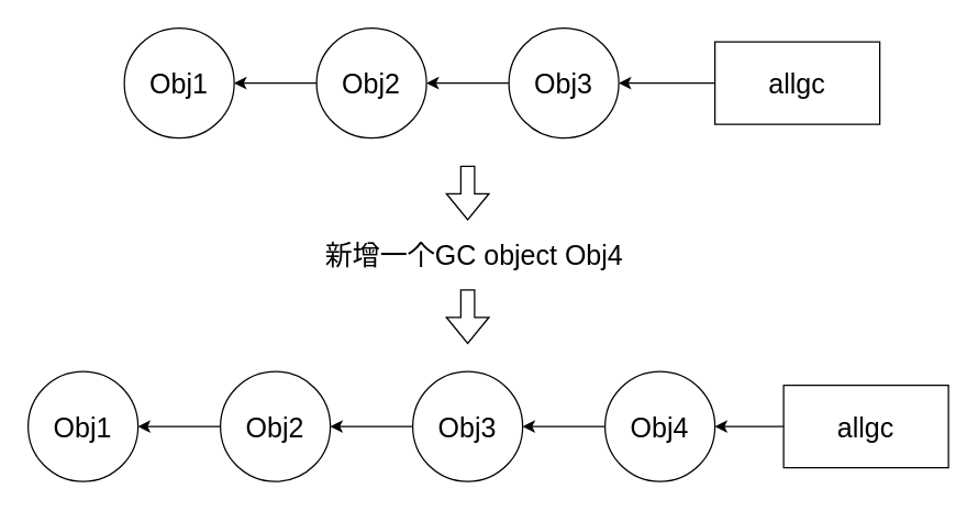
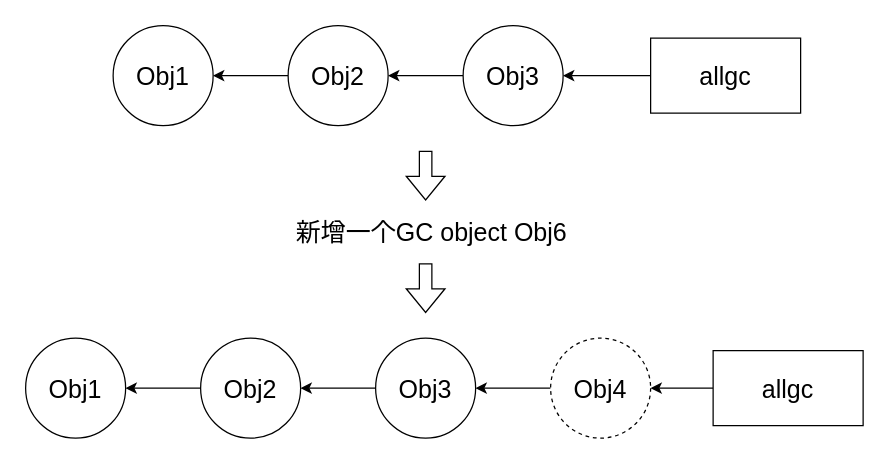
- <mxCell id="9" value="&lt;font style=&quot;font-size: 20px;&quot;&gt;新增一个GC object Obj4&lt;/font&gt;" style="text;strokeColor=none;align=center;fillColor=none;html=1;verticalAlign=middle;whiteSpace=wrap;rounded=0;" vertex="1" parent="1"><mxGeometry x="230" y="170" width="230" height="30" as="geometry" /></mxCell>
+ <mxCell id="9" value="&lt;font style=&quot;font-size: 20px;&quot;&gt;新增一个GC object Obj6&lt;/font&gt;" style="text;strokeColor=none;align=center;fillColor=none;html=1;verticalAlign=middle;whiteSpace=wrap;rounded=0;" vertex="1" parent="1"><mxGeometry x="230" y="170" width="230" height="30" as="geometry" /></mxCell>
- <mxCell id="20" value="&lt;font style=&quot;font-size: 20px;&quot;&gt;Obj4&lt;/font&gt;" style="ellipse;whiteSpace=wrap;html=1;aspect=fixed;" vertex="1" parent="1"><mxGeometry x="440" y="270" width="80" height="80" as="geometry" /></mxCell>
+ <mxCell id="20" value="&lt;font style=&quot;font-size: 20px;&quot;&gt;Obj4&lt;/font&gt;" style="ellipse;whiteSpace=wrap;html=1;aspect=fixed;dashed=1;" vertex="1" parent="1"><mxGeometry x="440" y="270" width="80" height="80" as="geometry" /></mxCell>
